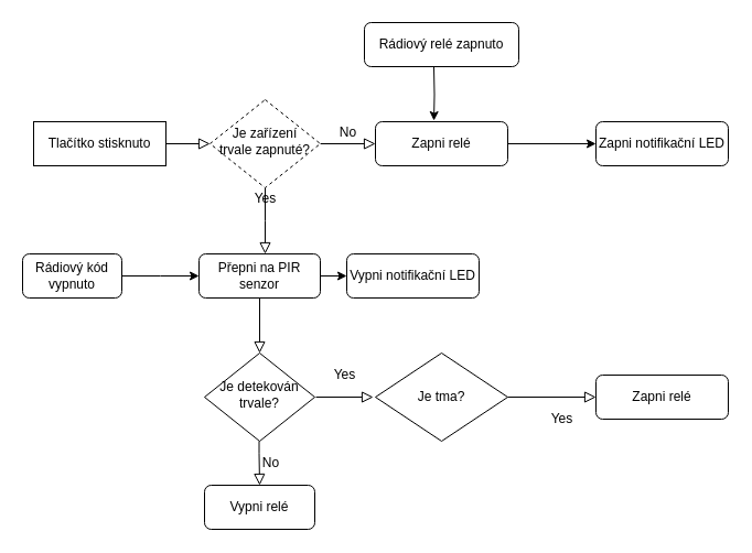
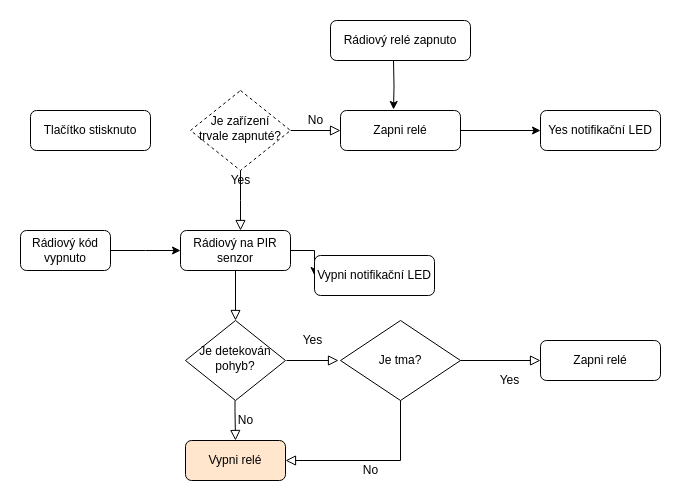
- <mxCell id="3" value="Tlačítko stisknuto" style="whiteSpace=wrap;html=1;fontSize=12;glass=0;strokeWidth=1;shadow=0;rounded=0;" parent="1" vertex="1"><mxGeometry x="30" y="110" width="120" height="40" as="geometry" /></mxCell>
+ <mxCell id="3" value="Tlačítko stisknuto" style="rounded=1;whiteSpace=wrap;html=1;fontSize=12;glass=0;strokeWidth=1;shadow=0;" parent="1" vertex="1"><mxGeometry x="30" y="110" width="120" height="40" as="geometry" /></mxCell>
- <mxCell id="2" value="" style="rounded=0;html=1;jettySize=auto;orthogonalLoop=1;fontSize=12;endArrow=block;endFill=0;endSize=8;strokeWidth=1;shadow=0;labelBackgroundColor=none;edgeStyle=orthogonalEdgeStyle;" parent="1" source="3" target="6" edge="1"><mxGeometry relative="1" as="geometry" /></mxCell>
- <mxCell id="11" value="Zapni notifikační LED" style="whiteSpace=wrap;html=1;rounded=1;shadow=0;strokeWidth=1;glass=0;fontSize=12;" vertex="1" parent="1"><mxGeometry x="540" y="110" width="120" height="40" as="geometry" /></mxCell>
+ <mxCell id="11" value="Yes notifikační LED" style="whiteSpace=wrap;html=1;rounded=1;shadow=0;strokeWidth=1;glass=0;fontSize=12;" vertex="1" parent="1"><mxGeometry x="540" y="110" width="120" height="40" as="geometry" /></mxCell>
- <mxCell id="10" value="Přepni na PIR senzor" style="rounded=1;whiteSpace=wrap;html=1;fontSize=12;glass=0;strokeWidth=1;shadow=0;" parent="1" vertex="1"><mxGeometry x="180" y="230" width="110" height="40" as="geometry" /></mxCell>
+ <mxCell id="10" value="Rádiový na PIR senzor" style="rounded=1;whiteSpace=wrap;html=1;fontSize=12;glass=0;strokeWidth=1;shadow=0;" parent="1" vertex="1"><mxGeometry x="180" y="230" width="110" height="40" as="geometry" /></mxCell>
- <mxCell id="24" value="Vypni notifikační LED" style="rounded=1;whiteSpace=wrap;html=1;fontSize=12;" vertex="1" parent="1"><mxGeometry x="314" y="230" width="120" height="40" as="geometry" /></mxCell>
+ <mxCell id="24" value="Vypni notifikační LED" style="rounded=1;whiteSpace=wrap;html=1;fontSize=12;" vertex="1" parent="1"><mxGeometry x="314" y="255" width="120" height="40" as="geometry" /></mxCell>
- <mxCell id="13" value="Je detekován trvale?" style="rhombus;whiteSpace=wrap;html=1;shadow=0;fontFamily=Helvetica;fontSize=12;align=center;strokeWidth=1;spacing=6;spacingTop=-4;" vertex="1" parent="1"><mxGeometry x="185" y="320" width="100" height="80" as="geometry" /></mxCell>
+ <mxCell id="13" value="Je detekován pohyb?" style="rhombus;whiteSpace=wrap;html=1;shadow=0;fontFamily=Helvetica;fontSize=12;align=center;strokeWidth=1;spacing=6;spacingTop=-4;" vertex="1" parent="1"><mxGeometry x="185" y="320" width="100" height="80" as="geometry" /></mxCell>
- <mxCell id="18" value="Vypni relé" style="rounded=1;whiteSpace=wrap;html=1;fontSize=12;" vertex="1" parent="1"><mxGeometry x="185" y="440" width="100" height="40" as="geometry" /></mxCell>
+ <mxCell id="18" value="Vypni relé" style="rounded=1;whiteSpace=wrap;html=1;fontSize=12;fillColor=#ffe6cc;" vertex="1" parent="1"><mxGeometry x="185" y="440" width="100" height="40" as="geometry" /></mxCell>
+ <mxCell id="19" value="No" style="edgeStyle=orthogonalEdgeStyle;rounded=0;html=1;jettySize=auto;orthogonalLoop=1;fontSize=12;endArrow=block;endFill=0;endSize=8;strokeWidth=1;shadow=0;labelBackgroundColor=none;exitX=0.5;exitY=1;exitDx=0;exitDy=0;entryX=1;entryY=0.5;entryDx=0;entryDy=0;" edge="1" parent="1" source="15" target="18"><mxGeometry x="0.029" y="10" relative="1" as="geometry"><mxPoint as="offset" /><mxPoint x="420" y="410" as="sourcePoint" /><mxPoint x="150" y="470" as="targetPoint" /><Array as="points"><mxPoint x="400" y="460" /></Array></mxGeometry></mxCell>
